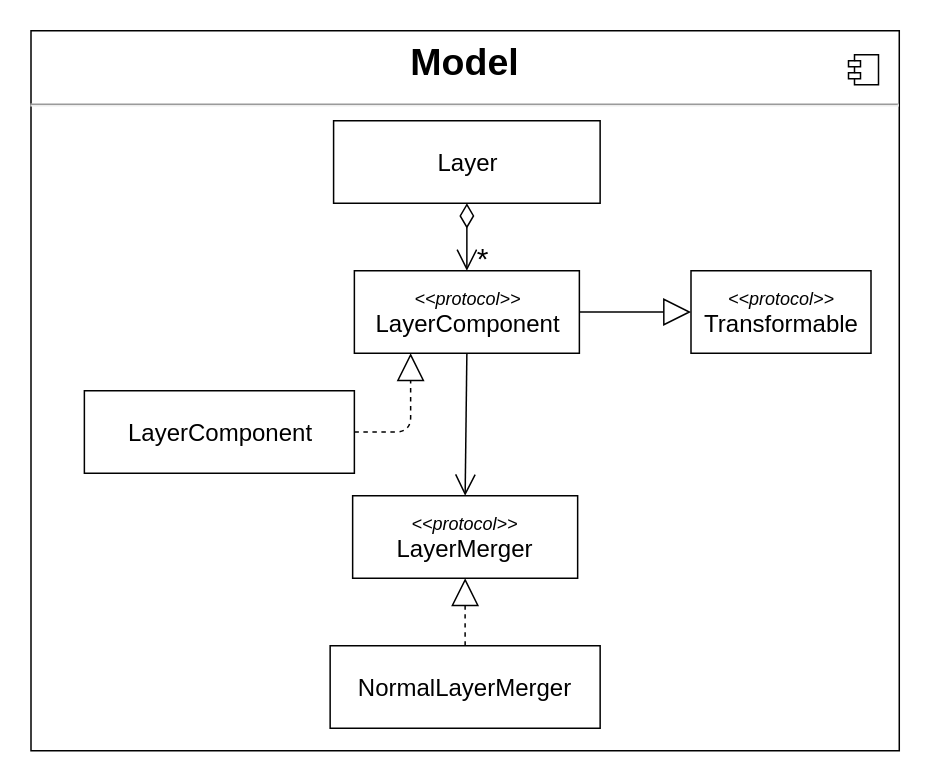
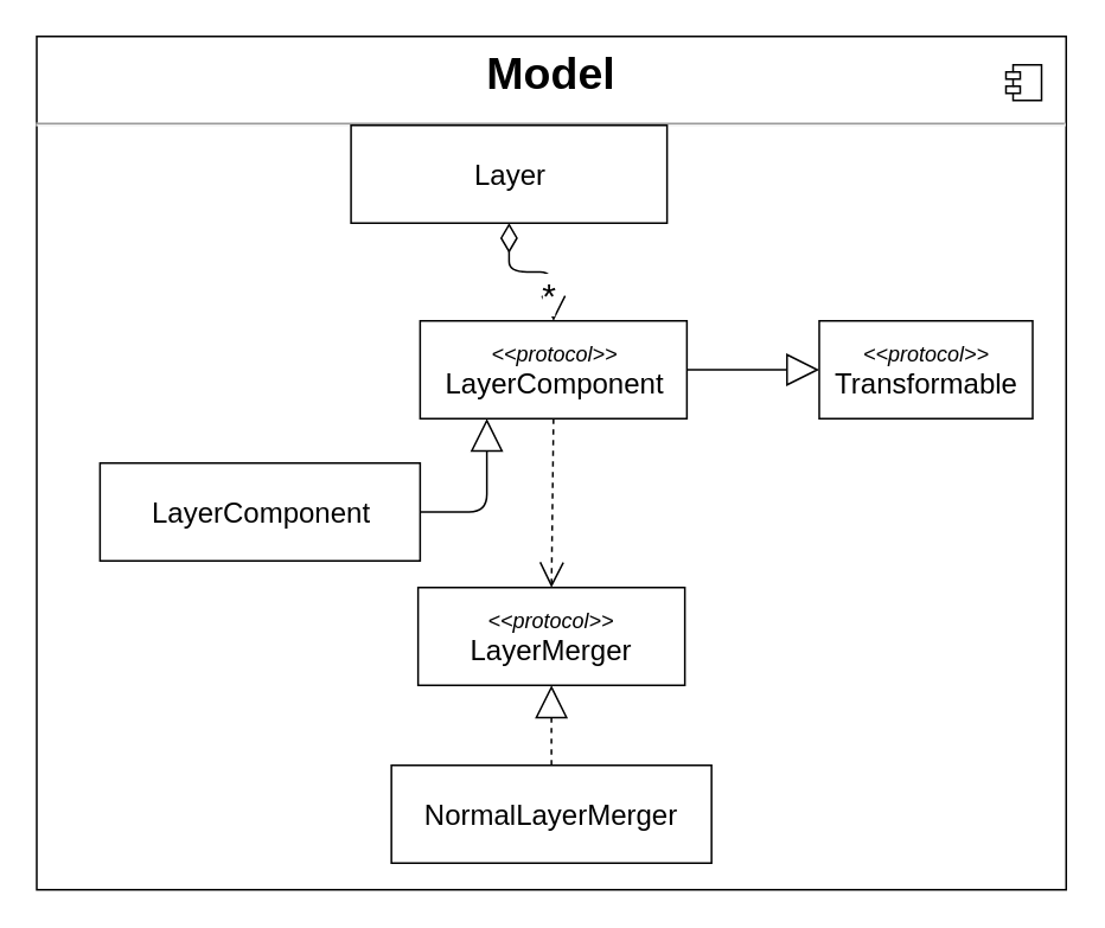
- <mxCell id="5" value="&lt;span style=&quot;font-size: 16px&quot;&gt;Layer&lt;/span&gt;" style="html=1;" parent="1" vertex="1"><mxGeometry x="221.734" y="80" width="177.692" height="55" as="geometry" /></mxCell>
+ <mxCell id="5" value="&lt;span style=&quot;font-size: 16px&quot;&gt;Layer&lt;/span&gt;" style="html=1;" parent="1" vertex="1"><mxGeometry x="196.734" y="70" width="177.692" height="55" as="geometry" /></mxCell>
- <mxCell id="14" value="" style="endArrow=open;endSize=12;dashed=0;html=1;exitX=0.5;exitY=1;exitDx=0;exitDy=0;entryX=0.5;entryY=0;entryDx=0;entryDy=0;" edge="1" parent="1" source="10" target="13"><mxGeometry width="160" relative="1" as="geometry"><mxPoint x="220" y="310" as="sourcePoint" /><mxPoint x="380" y="310" as="targetPoint" /></mxGeometry></mxCell>
+ <mxCell id="14" value="" style="endArrow=open;endSize=12;dashed=1;html=1;exitX=0.5;exitY=1;exitDx=0;exitDy=0;entryX=0.5;entryY=0;entryDx=0;entryDy=0;" edge="1" parent="1" source="10" target="13"><mxGeometry width="160" relative="1" as="geometry"><mxPoint x="220" y="310" as="sourcePoint" /><mxPoint x="380" y="310" as="targetPoint" /></mxGeometry></mxCell>
- <mxCell id="11" value="" style="endArrow=block;endSize=16;endFill=0;html=1;fontSize=15;exitX=1;exitY=0.5;exitDx=0;exitDy=0;entryX=0.25;entryY=1;entryDx=0;entryDy=0;edgeStyle=orthogonalEdgeStyle;dashed=1;" parent="1" source="3" target="10" edge="1"><mxGeometry width="160" relative="1" as="geometry"><mxPoint x="330" y="297" as="sourcePoint" /><mxPoint x="268.65" y="260" as="targetPoint" /></mxGeometry></mxCell>
+ <mxCell id="11" value="" style="endArrow=block;endSize=16;endFill=0;html=1;fontSize=15;exitX=1;exitY=0.5;exitDx=0;exitDy=0;entryX=0.25;entryY=1;entryDx=0;entryDy=0;edgeStyle=orthogonalEdgeStyle;dashed=0;" parent="1" source="3" target="10" edge="1"><mxGeometry width="160" relative="1" as="geometry"><mxPoint x="330" y="297" as="sourcePoint" /><mxPoint x="268.65" y="260" as="targetPoint" /></mxGeometry></mxCell>
